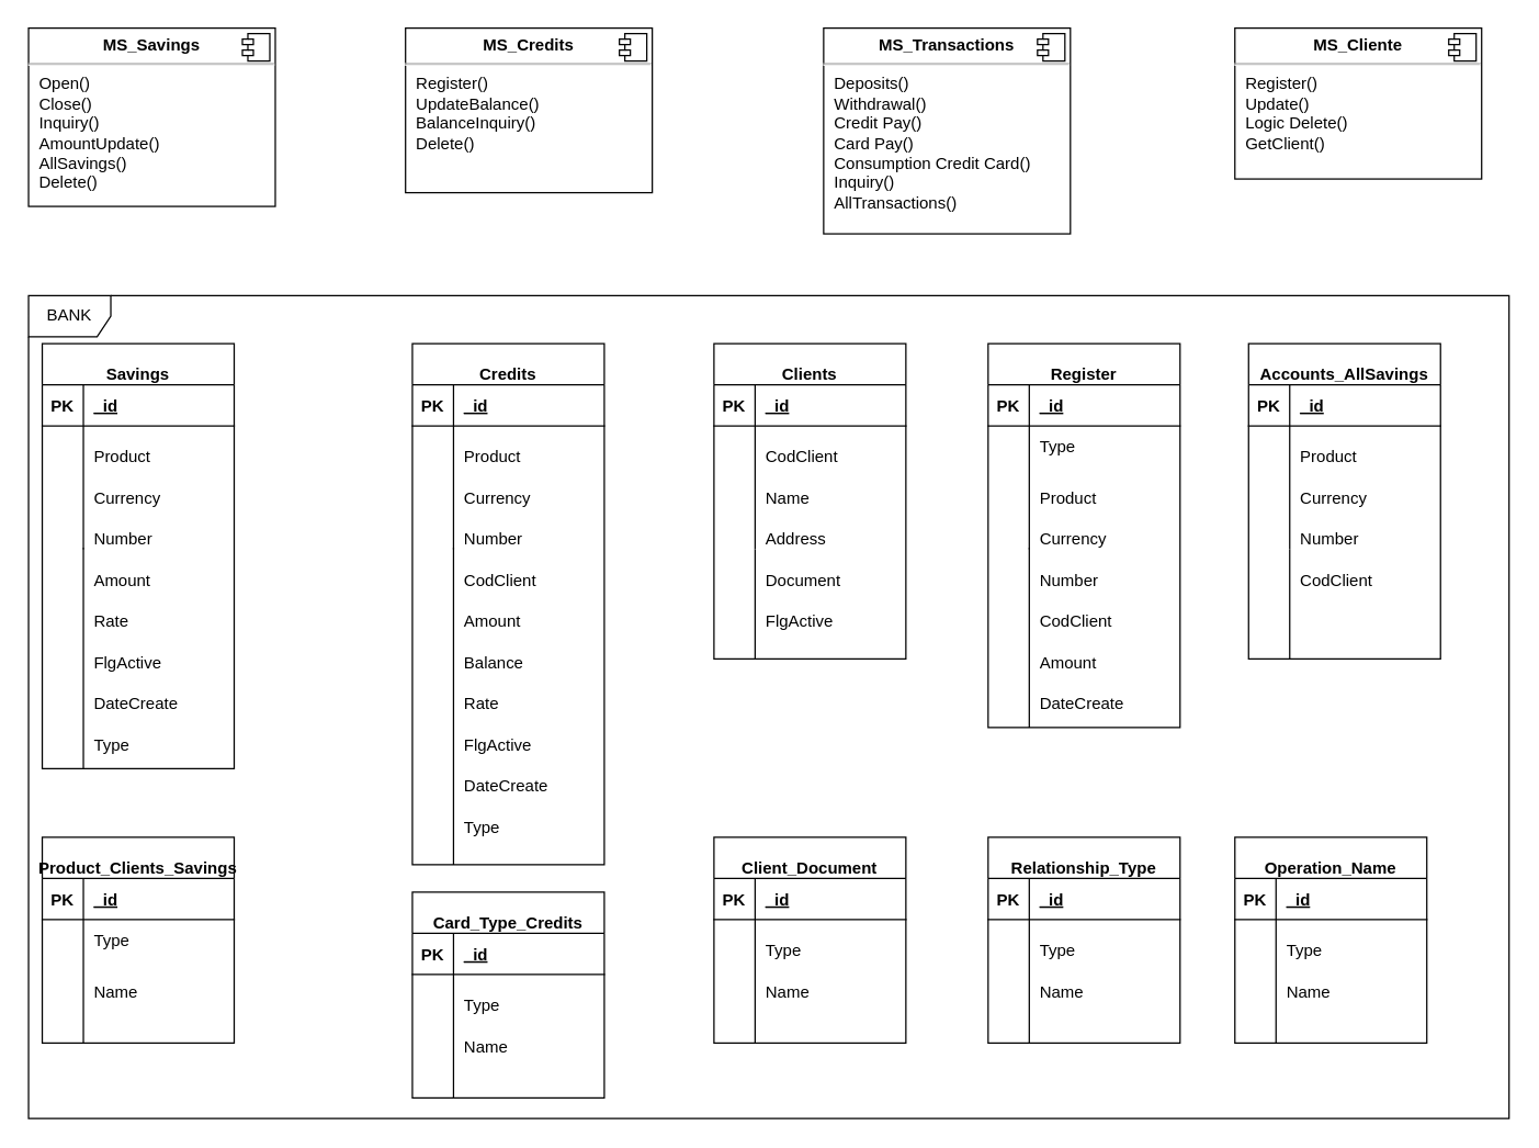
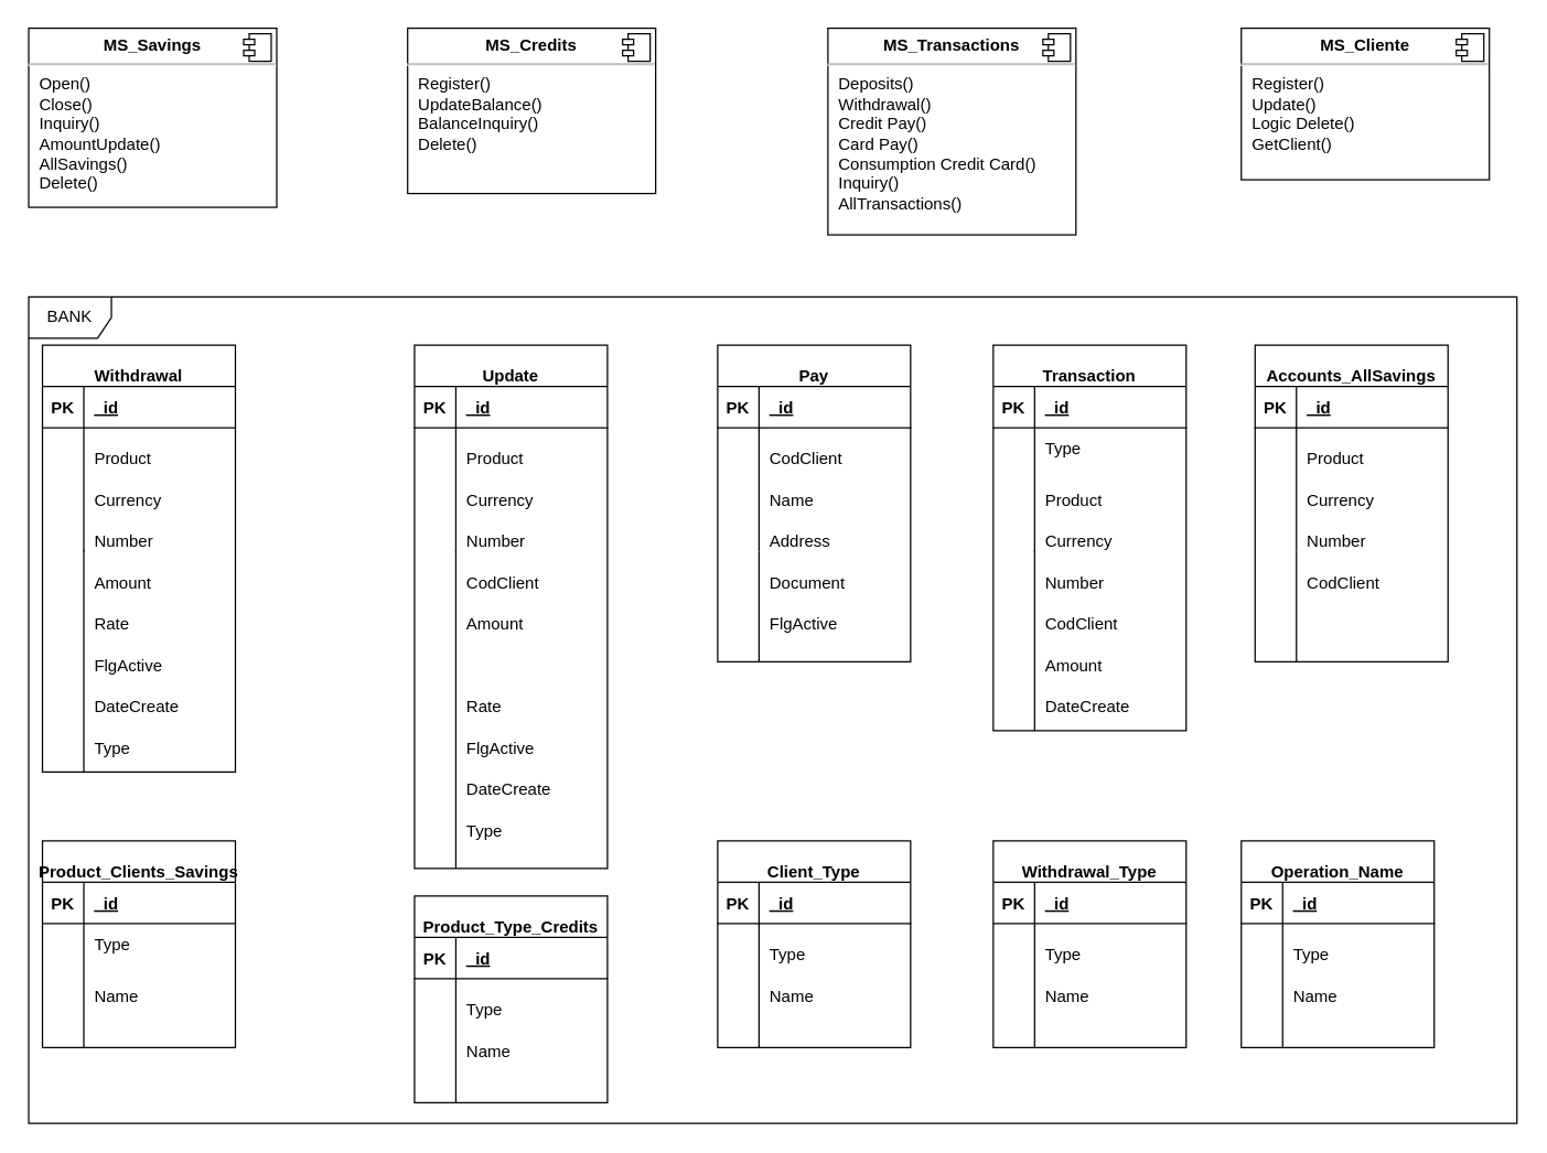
- <mxCell id="11" value="&#10;  Savings" style="shape=table;startSize=30;container=1;collapsible=1;childLayout=tableLayout;fixedRows=1;rowLines=0;fontStyle=1;align=center;resizeLast=1;" vertex="1" parent="1"><mxGeometry x="30" y="250" width="140" height="310" as="geometry" /></mxCell>
+ <mxCell id="11" value="&#10;  Withdrawal" style="shape=table;startSize=30;container=1;collapsible=1;childLayout=tableLayout;fixedRows=1;rowLines=0;fontStyle=1;align=center;resizeLast=1;" vertex="1" parent="1"><mxGeometry x="30" y="250" width="140" height="310" as="geometry" /></mxCell>
- <mxCell id="76" value="&#10;  Credits" style="shape=table;startSize=30;container=1;collapsible=1;childLayout=tableLayout;fixedRows=1;rowLines=0;fontStyle=1;align=center;resizeLast=1;" vertex="1" parent="1"><mxGeometry x="300" y="250" width="140" height="380" as="geometry" /></mxCell>
+ <mxCell id="76" value="&#10;  Update" style="shape=table;startSize=30;container=1;collapsible=1;childLayout=tableLayout;fixedRows=1;rowLines=0;fontStyle=1;align=center;resizeLast=1;" vertex="1" parent="1"><mxGeometry x="300" y="250" width="140" height="380" as="geometry" /></mxCell>
- <mxCell id="24" value="&#10;  Clients" style="shape=table;startSize=30;container=1;collapsible=1;childLayout=tableLayout;fixedRows=1;rowLines=0;fontStyle=1;align=center;resizeLast=1;" vertex="1" parent="1"><mxGeometry x="520" y="250" width="140" height="230" as="geometry" /></mxCell>
+ <mxCell id="24" value="&#10;  Pay" style="shape=table;startSize=30;container=1;collapsible=1;childLayout=tableLayout;fixedRows=1;rowLines=0;fontStyle=1;align=center;resizeLast=1;" vertex="1" parent="1"><mxGeometry x="520" y="250" width="140" height="230" as="geometry" /></mxCell>
- <mxCell id="37" value="&#10;  Register" style="shape=table;startSize=30;container=1;collapsible=1;childLayout=tableLayout;fixedRows=1;rowLines=0;fontStyle=1;align=center;resizeLast=1;" vertex="1" parent="1"><mxGeometry x="720" y="250" width="140" height="280" as="geometry" /></mxCell>
+ <mxCell id="37" value="&#10;  Transaction" style="shape=table;startSize=30;container=1;collapsible=1;childLayout=tableLayout;fixedRows=1;rowLines=0;fontStyle=1;align=center;resizeLast=1;" vertex="1" parent="1"><mxGeometry x="720" y="250" width="140" height="280" as="geometry" /></mxCell>
- <mxCell id="152" value="&#10;  Balance" style="shape=partialRectangle;connectable=0;fillColor=none;top=0;left=0;bottom=0;right=0;align=left;spacingLeft=6;overflow=hidden;" vertex="1" parent="1"><mxGeometry x="330" y="460" width="110" height="30" as="geometry"><mxRectangle width="110" height="30" as="alternateBounds" /></mxGeometry></mxCell>
- <mxCell id="89" value="&#10;  Client_Document" style="shape=table;startSize=30;container=1;collapsible=1;childLayout=tableLayout;fixedRows=1;rowLines=0;fontStyle=1;align=center;resizeLast=1;" vertex="1" parent="1"><mxGeometry x="520" y="610" width="140" height="150" as="geometry" /></mxCell>
+ <mxCell id="89" value="&#10;  Client_Type" style="shape=table;startSize=30;container=1;collapsible=1;childLayout=tableLayout;fixedRows=1;rowLines=0;fontStyle=1;align=center;resizeLast=1;" vertex="1" parent="1"><mxGeometry x="520" y="610" width="140" height="150" as="geometry" /></mxCell>
- <mxCell id="102" value="&#10;  Relationship_Type" style="shape=table;startSize=30;container=1;collapsible=1;childLayout=tableLayout;fixedRows=1;rowLines=0;fontStyle=1;align=center;resizeLast=1;" vertex="1" parent="1"><mxGeometry x="720" y="610" width="140" height="150" as="geometry" /></mxCell>
+ <mxCell id="102" value="&#10;  Withdrawal_Type" style="shape=table;startSize=30;container=1;collapsible=1;childLayout=tableLayout;fixedRows=1;rowLines=0;fontStyle=1;align=center;resizeLast=1;" vertex="1" parent="1"><mxGeometry x="720" y="610" width="140" height="150" as="geometry" /></mxCell>
- <mxCell id="63" value="&#10;  Card_Type_Credits" style="shape=table;startSize=30;container=1;collapsible=1;childLayout=tableLayout;fixedRows=1;rowLines=0;fontStyle=1;align=center;resizeLast=1;" vertex="1" parent="1"><mxGeometry x="300" y="650" width="140" height="150" as="geometry" /></mxCell>
+ <mxCell id="63" value="&#10;  Product_Type_Credits" style="shape=table;startSize=30;container=1;collapsible=1;childLayout=tableLayout;fixedRows=1;rowLines=0;fontStyle=1;align=center;resizeLast=1;" vertex="1" parent="1"><mxGeometry x="300" y="650" width="140" height="150" as="geometry" /></mxCell>
